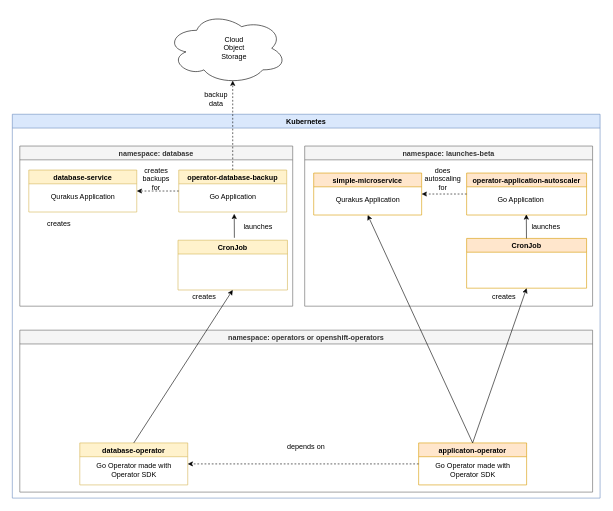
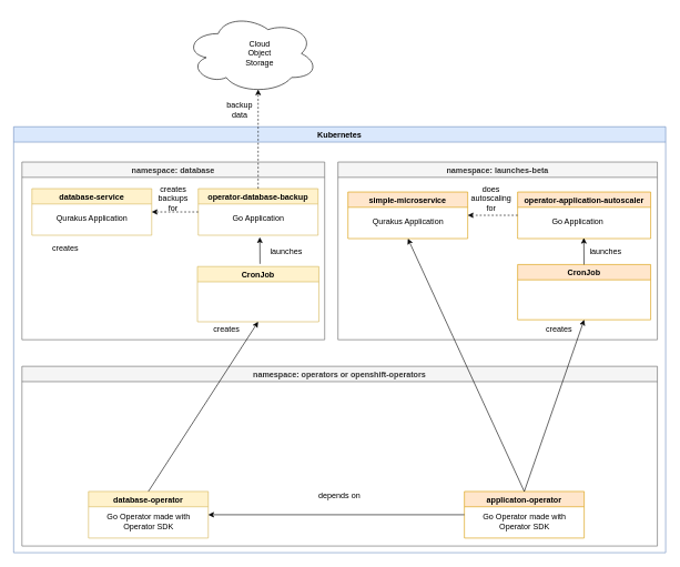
- <mxCell id="8" value="" style="endArrow=classic;html=1;rounded=0;fontColor=#000000;exitX=0;exitY=0.5;exitDx=0;exitDy=0;entryX=1;entryY=0.5;entryDx=0;entryDy=0;dashed=1;" parent="3" source="6" target="4" edge="1"><mxGeometry width="50" height="50" relative="1" as="geometry"><mxPoint x="425" y="70" as="sourcePoint" /><mxPoint x="475" y="20" as="targetPoint" /></mxGeometry></mxCell>
+ <mxCell id="8" value="" style="endArrow=classic;html=1;rounded=0;fontColor=#000000;exitX=0;exitY=0.5;exitDx=0;exitDy=0;entryX=1;entryY=0.5;entryDx=0;entryDy=0;dashed=0;" parent="3" source="6" target="4" edge="1"><mxGeometry width="50" height="50" relative="1" as="geometry"><mxPoint x="425" y="70" as="sourcePoint" /><mxPoint x="475" y="20" as="targetPoint" /></mxGeometry></mxCell>
